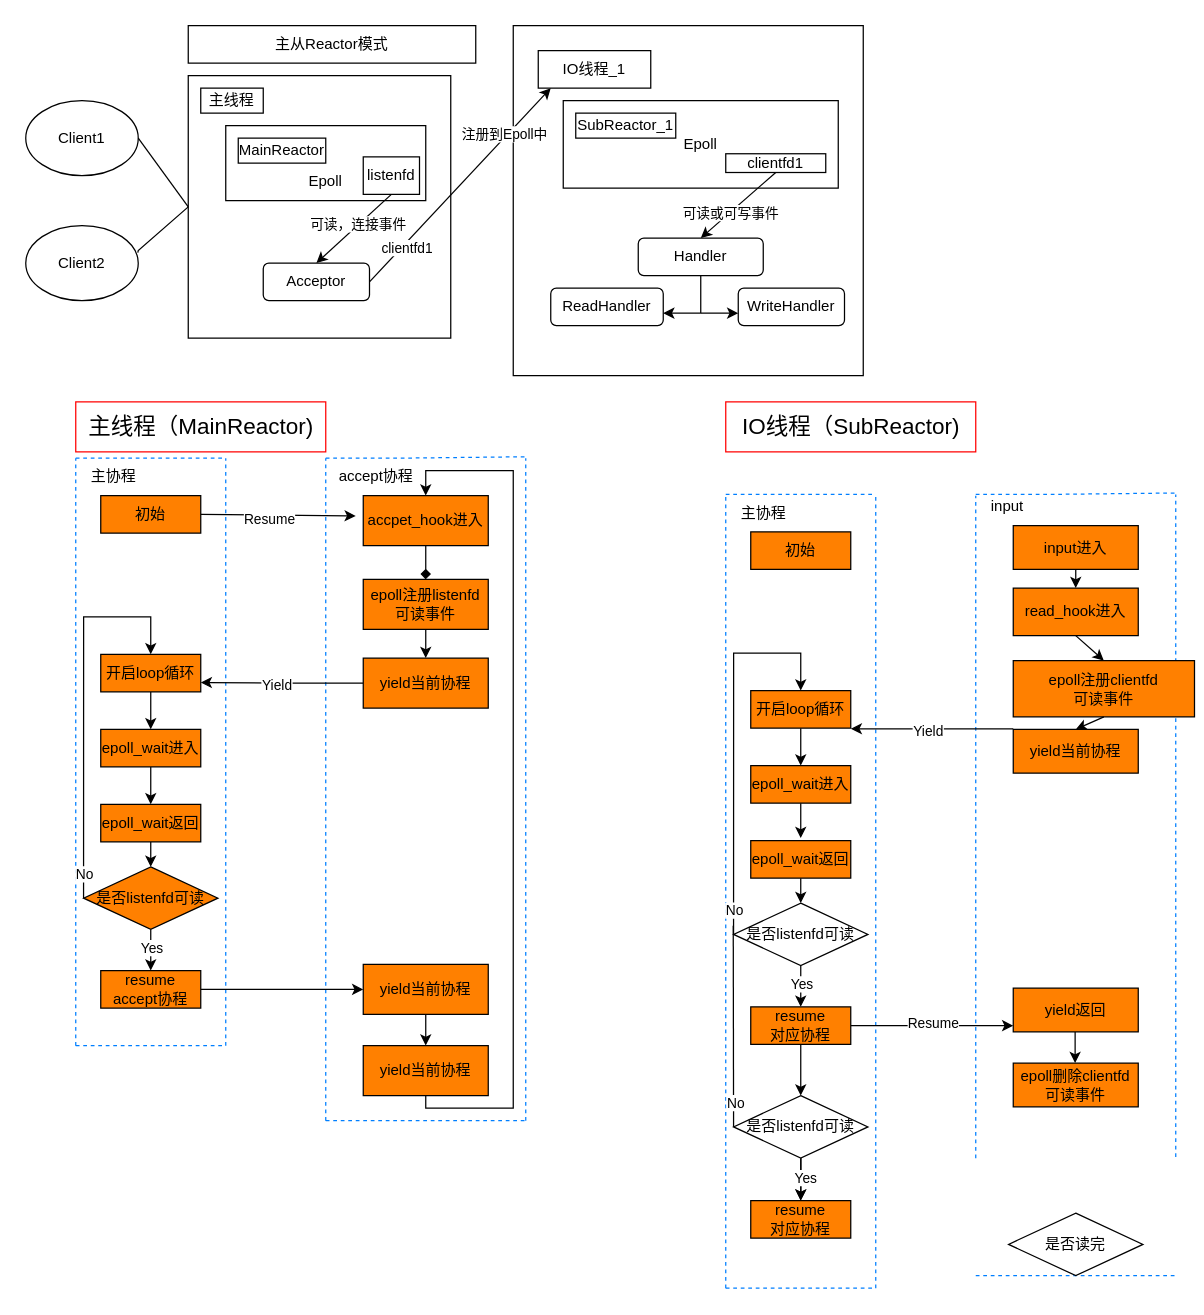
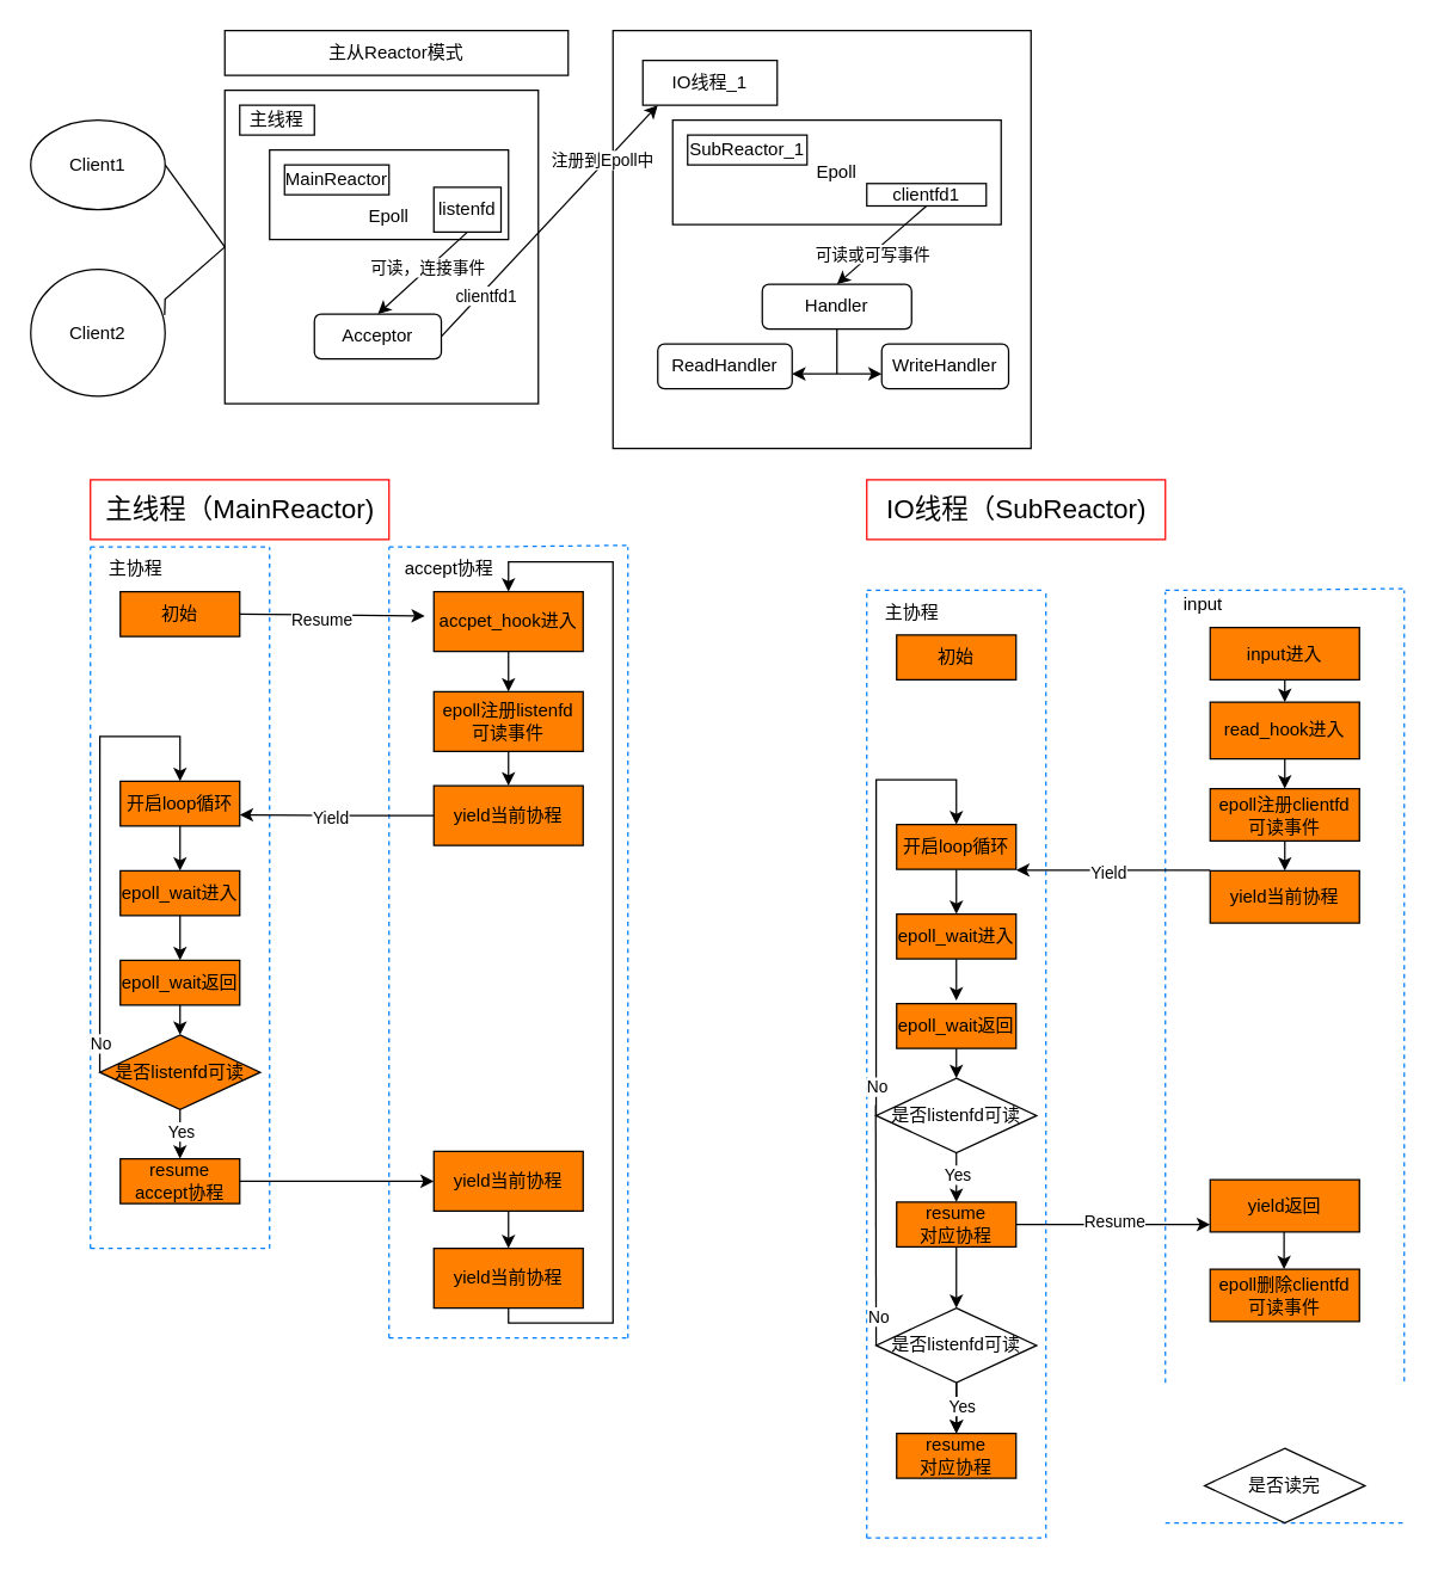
- <mxCell id="3" value="Client2" style="ellipse;whiteSpace=wrap;html=1;" parent="1" vertex="1"><mxGeometry x="20" y="180" width="90" height="60" as="geometry" /></mxCell>
+ <mxCell id="3" value="Client2" style="ellipse;whiteSpace=wrap;html=1;" parent="1" vertex="1"><mxGeometry x="20" y="180" width="90" height="85" as="geometry" /></mxCell>
- <mxCell id="43" style="edgeStyle=orthogonalEdgeStyle;rounded=0;orthogonalLoop=1;jettySize=auto;html=1;exitX=0.5;exitY=1;exitDx=0;exitDy=0;entryX=0.5;entryY=0;entryDx=0;entryDy=0;endArrow=diamond;" parent="1" source="44" target="47" edge="1"><mxGeometry relative="1" as="geometry" /></mxCell>
+ <mxCell id="43" style="edgeStyle=orthogonalEdgeStyle;rounded=0;orthogonalLoop=1;jettySize=auto;html=1;exitX=0.5;exitY=1;exitDx=0;exitDy=0;entryX=0.5;entryY=0;entryDx=0;entryDy=0;" parent="1" source="44" target="47" edge="1"><mxGeometry relative="1" as="geometry" /></mxCell>
- <mxCell id="105" value="epoll注册clientfd&lt;br&gt;可读事件" style="whiteSpace=wrap;html=1;fillColor=#FF8000;" vertex="1" parent="1"><mxGeometry x="810" y="528" width="145" height="45" as="geometry" /></mxCell>
+ <mxCell id="105" value="epoll注册clientfd&lt;br&gt;可读事件" style="whiteSpace=wrap;html=1;fillColor=#FF8000;" vertex="1" parent="1"><mxGeometry x="810" y="528" width="100" height="35" as="geometry" /></mxCell>
